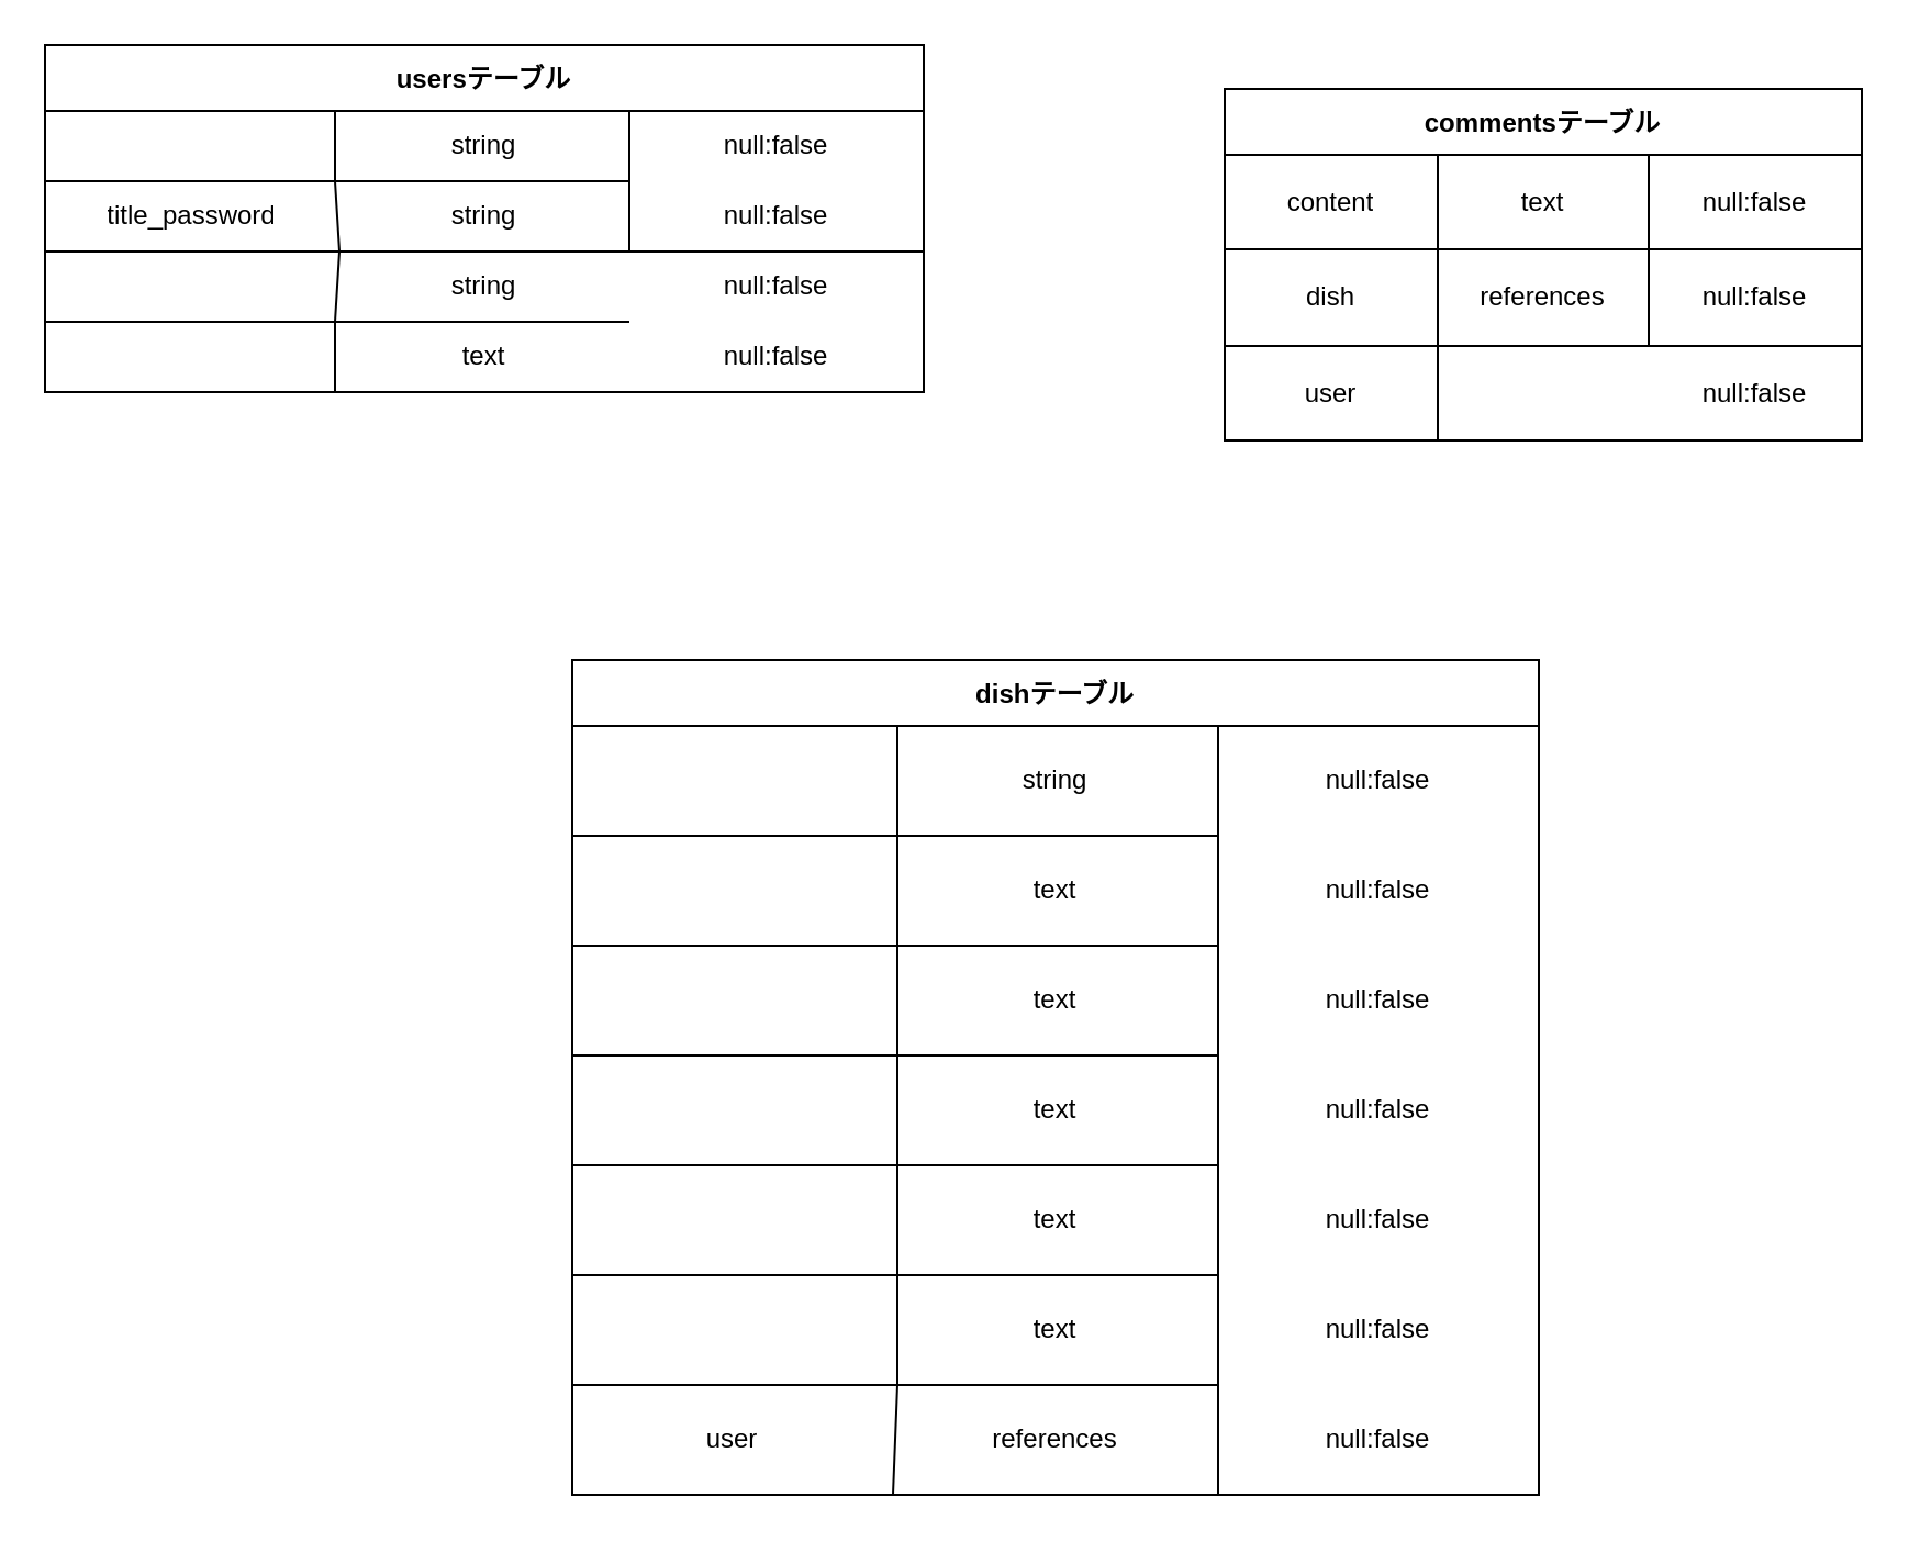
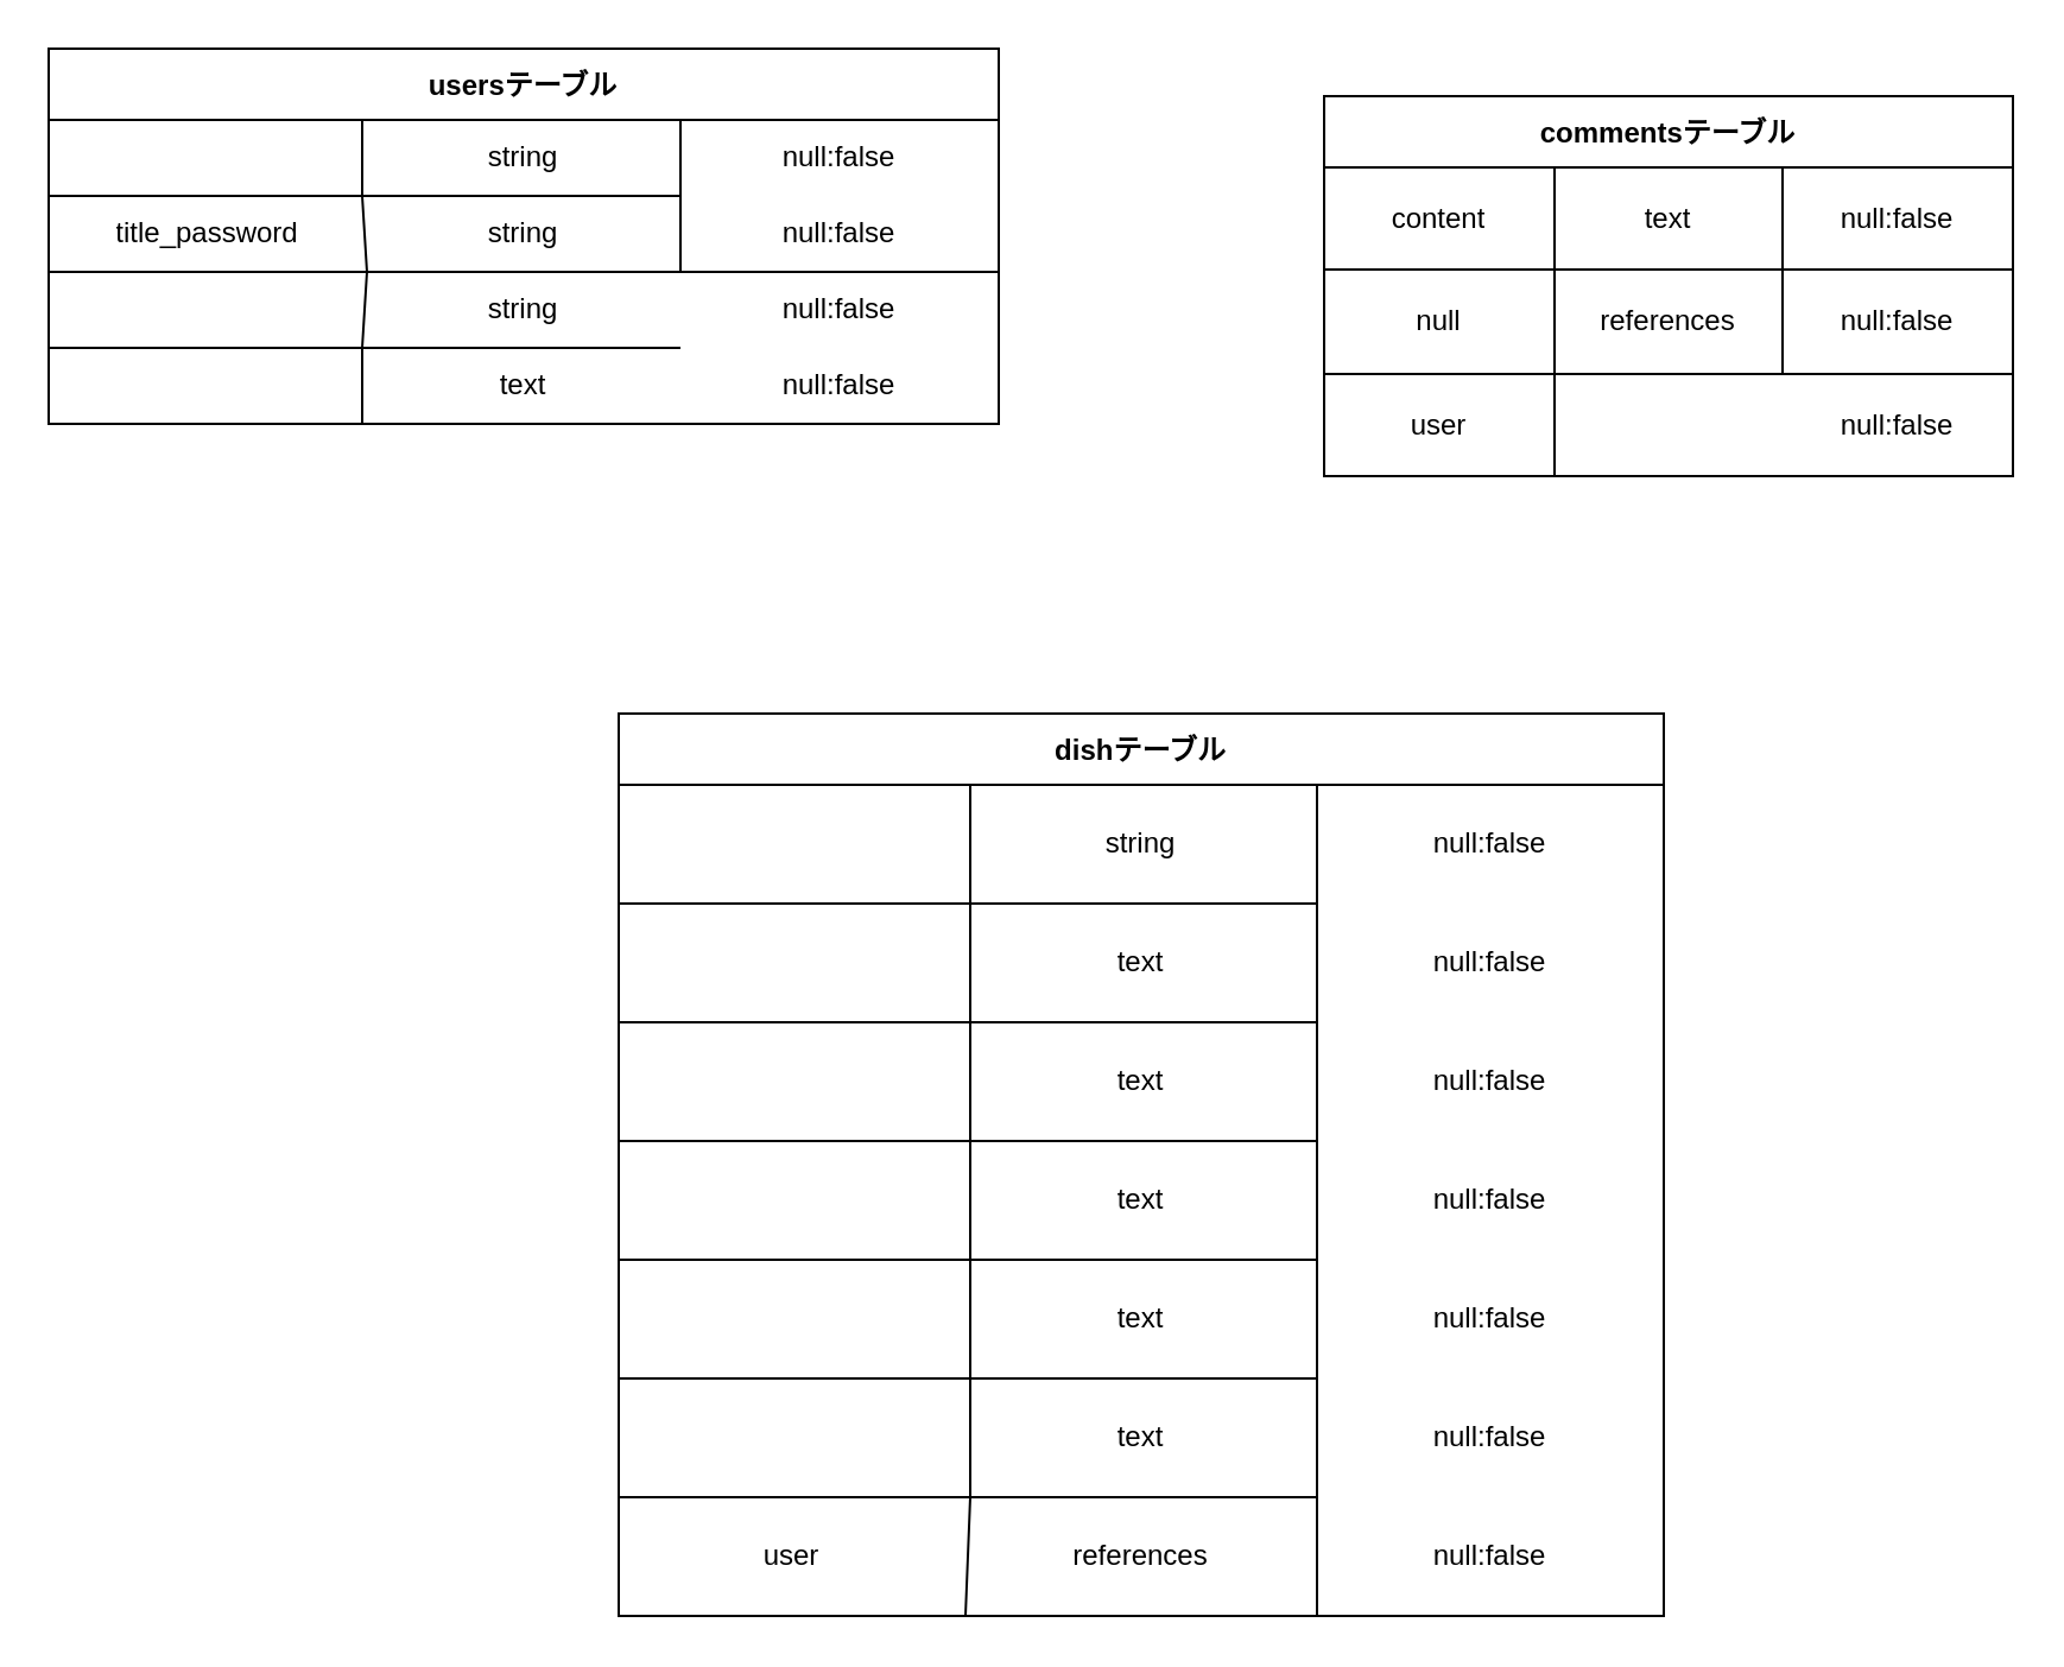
- <mxCell id="45" value="dish" style="shape=partialRectangle;html=1;whiteSpace=wrap;connectable=0;fillColor=none;top=0;left=0;bottom=0;right=0;overflow=hidden;" parent="44" vertex="1"><mxGeometry width="97" height="44" as="geometry" /></mxCell>
+ <mxCell id="45" value="null" style="shape=partialRectangle;html=1;whiteSpace=wrap;connectable=0;fillColor=none;top=0;left=0;bottom=0;right=0;overflow=hidden;" parent="44" vertex="1"><mxGeometry width="97" height="44" as="geometry" /></mxCell>
